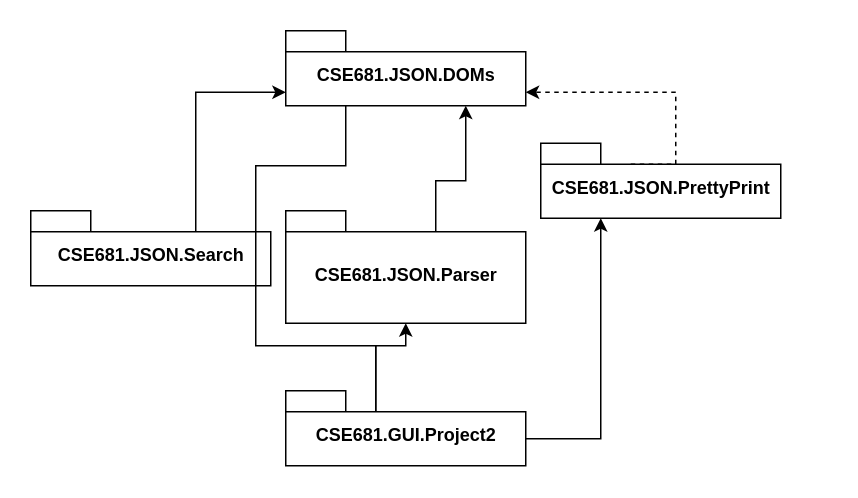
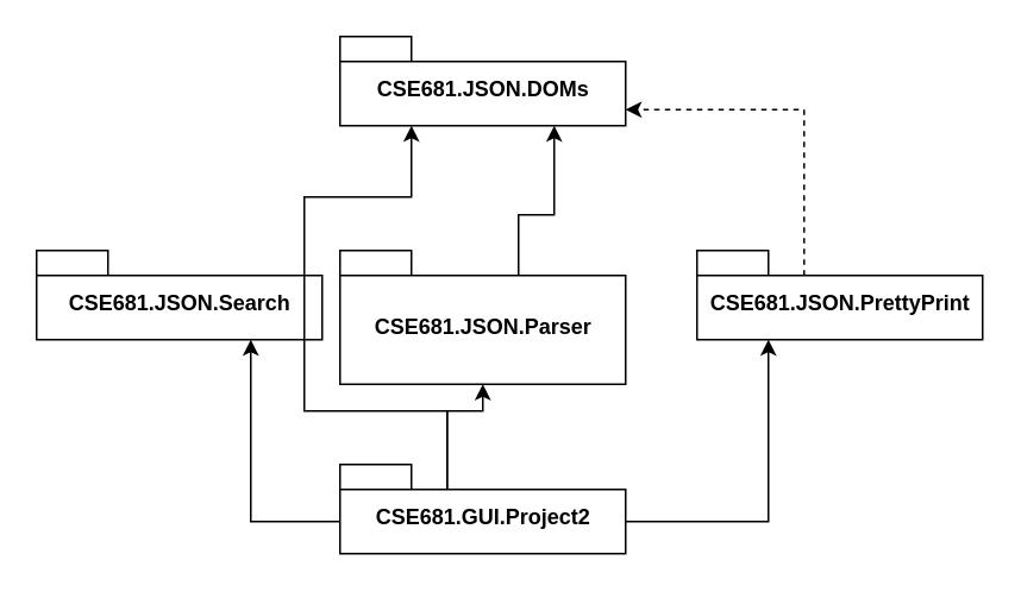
- <mxCell id="9" style="edgeStyle=orthogonalEdgeStyle;rounded=0;orthogonalLoop=1;jettySize=auto;html=1;exitX=0;exitY=0;exitDx=60;exitDy=14;exitPerimeter=0;entryX=0.25;entryY=1;entryDx=0;entryDy=0;entryPerimeter=0;endArrow=none;" parent="1" source="13" target="2" edge="1"><mxGeometry relative="1" as="geometry"><mxPoint x="150" y="140" as="targetPoint" /><Array as="points"><mxPoint x="250" y="230" /><mxPoint x="170" y="230" /><mxPoint x="170" y="110" /><mxPoint x="230" y="110" /></Array></mxGeometry></mxCell>
+ <mxCell id="9" style="edgeStyle=orthogonalEdgeStyle;rounded=0;orthogonalLoop=1;jettySize=auto;html=1;exitX=0;exitY=0;exitDx=60;exitDy=14;exitPerimeter=0;entryX=0.25;entryY=1;entryDx=0;entryDy=0;entryPerimeter=0;" parent="1" source="13" target="2" edge="1"><mxGeometry relative="1" as="geometry"><mxPoint x="150" y="140" as="targetPoint" /><Array as="points"><mxPoint x="250" y="230" /><mxPoint x="170" y="230" /><mxPoint x="170" y="110" /><mxPoint x="230" y="110" /></Array></mxGeometry></mxCell>
- <mxCell id="7" style="edgeStyle=orthogonalEdgeStyle;rounded=0;orthogonalLoop=1;jettySize=auto;html=1;exitX=0;exitY=0;exitDx=60;exitDy=14;exitPerimeter=0;entryX=0;entryY=0;entryDx=0;entryDy=41;entryPerimeter=0;" parent="1" source="8" target="2" edge="1"><mxGeometry relative="1" as="geometry"><Array as="points"><mxPoint x="130" y="61" /></Array></mxGeometry></mxCell>
- <mxCell id="6" value="CSE681.JSON.PrettyPrint" style="shape=folder;fontStyle=1;spacingTop=10;tabWidth=40;tabHeight=14;tabPosition=left;html=1;" parent="1" vertex="1"><mxGeometry x="360" y="95" width="160" height="50" as="geometry" /></mxCell>
+ <mxCell id="6" value="CSE681.JSON.PrettyPrint" style="shape=folder;fontStyle=1;spacingTop=10;tabWidth=40;tabHeight=14;tabPosition=left;html=1;" parent="1" vertex="1"><mxGeometry x="390" y="140" width="160" height="50" as="geometry" /></mxCell>
+ <mxCell id="12" style="edgeStyle=orthogonalEdgeStyle;rounded=0;orthogonalLoop=1;jettySize=auto;html=1;exitX=0;exitY=0;exitDx=0;exitDy=32;exitPerimeter=0;entryX=0.75;entryY=1;entryDx=0;entryDy=0;entryPerimeter=0;" parent="1" source="13" target="8" edge="1"><mxGeometry relative="1" as="geometry" /></mxCell>
